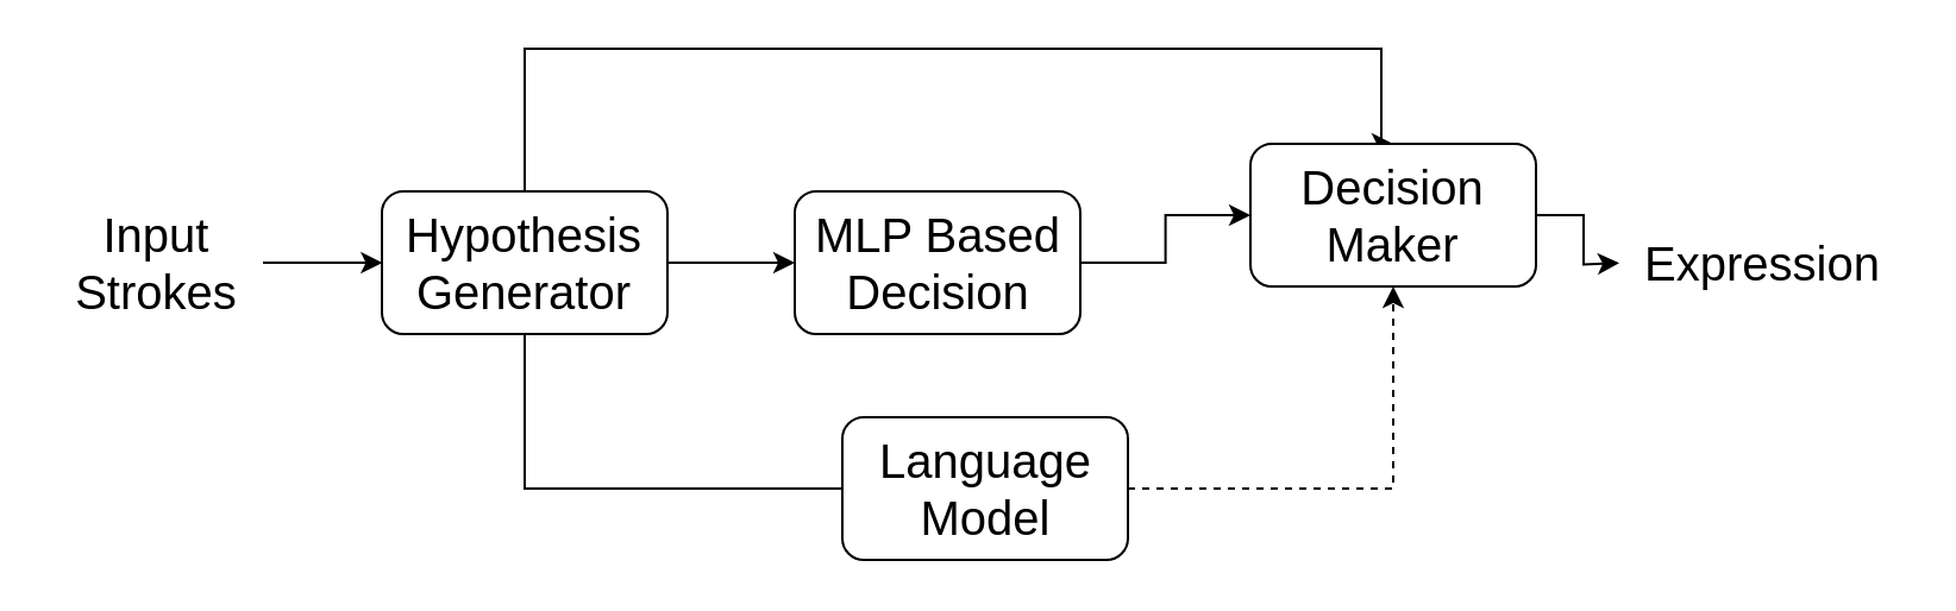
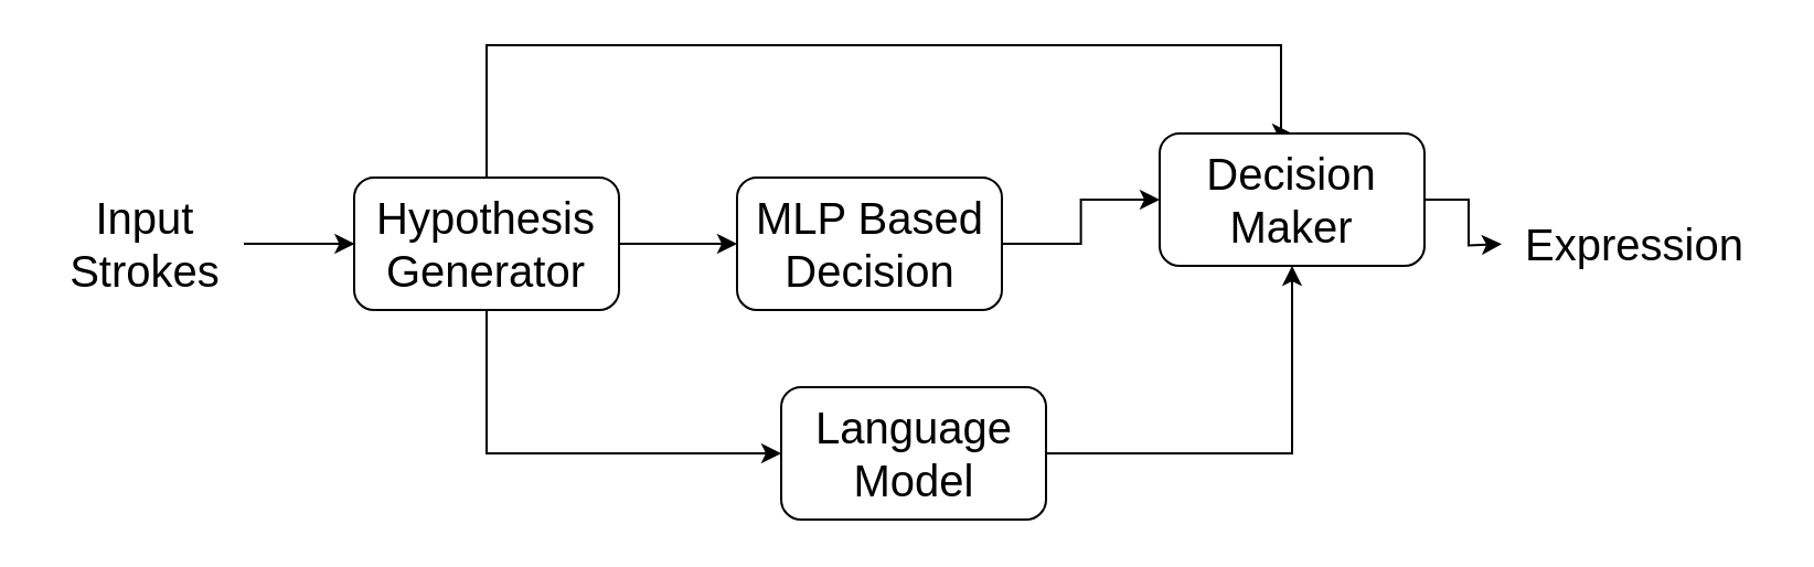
- <mxCell id="4" style="edgeStyle=orthogonalEdgeStyle;rounded=0;orthogonalLoop=1;jettySize=auto;html=1;exitX=0.5;exitY=1;exitDx=0;exitDy=0;entryX=0;entryY=0.5;entryDx=0;entryDy=0;endArrow=none;" parent="1" source="6" target="11" edge="1"><mxGeometry relative="1" as="geometry"><mxPoint x="310" y="230" as="targetPoint" /></mxGeometry></mxCell>
+ <mxCell id="4" style="edgeStyle=orthogonalEdgeStyle;rounded=0;orthogonalLoop=1;jettySize=auto;html=1;exitX=0.5;exitY=1;exitDx=0;exitDy=0;entryX=0;entryY=0.5;entryDx=0;entryDy=0;" parent="1" source="6" target="11" edge="1"><mxGeometry relative="1" as="geometry"><mxPoint x="310" y="230" as="targetPoint" /></mxGeometry></mxCell>
- <mxCell id="10" style="edgeStyle=orthogonalEdgeStyle;rounded=0;orthogonalLoop=1;jettySize=auto;html=1;exitX=1;exitY=0.5;exitDx=0;exitDy=0;entryX=0.5;entryY=1;entryDx=0;entryDy=0;dashed=1;" parent="1" source="11" target="13" edge="1"><mxGeometry relative="1" as="geometry" /></mxCell>
+ <mxCell id="10" style="edgeStyle=orthogonalEdgeStyle;rounded=0;orthogonalLoop=1;jettySize=auto;html=1;exitX=1;exitY=0.5;exitDx=0;exitDy=0;entryX=0.5;entryY=1;entryDx=0;entryDy=0;" parent="1" source="11" target="13" edge="1"><mxGeometry relative="1" as="geometry" /></mxCell>
